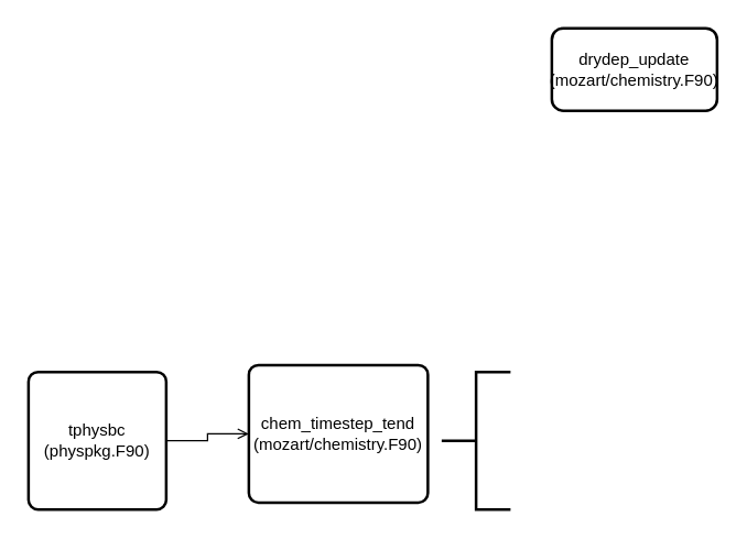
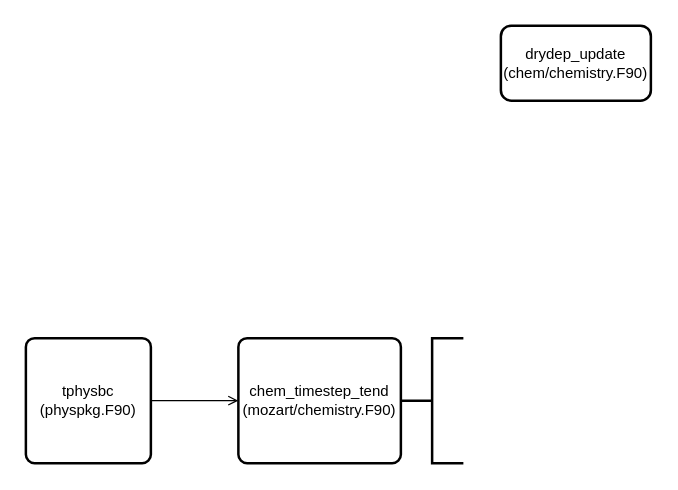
- <mxCell id="5" value="drydep_update&lt;br&gt;(mozart/chemistry.F90)" style="rounded=1;whiteSpace=wrap;html=1;arcSize=14;strokeWidth=2;" vertex="1" parent="1"><mxGeometry x="400" y="20" width="120" height="60" as="geometry" /></mxCell>
+ <mxCell id="5" value="drydep_update&lt;br&gt;(chem/chemistry.F90)" style="rounded=1;whiteSpace=wrap;html=1;arcSize=14;strokeWidth=2;" vertex="1" parent="1"><mxGeometry x="400" y="20" width="120" height="60" as="geometry" /></mxCell>
- <mxCell id="4" value="chem_timestep_tend&lt;br&gt;(mozart/chemistry.F90)" style="rounded=1;whiteSpace=wrap;html=1;absoluteArcSize=1;arcSize=14;strokeWidth=2;" vertex="1" parent="1"><mxGeometry x="180" y="265" width="130" height="100" as="geometry" /></mxCell>
+ <mxCell id="4" value="chem_timestep_tend&lt;br&gt;(mozart/chemistry.F90)" style="rounded=1;whiteSpace=wrap;html=1;absoluteArcSize=1;arcSize=14;strokeWidth=2;" vertex="1" parent="1"><mxGeometry x="190" y="270" width="130" height="100" as="geometry" /></mxCell>
